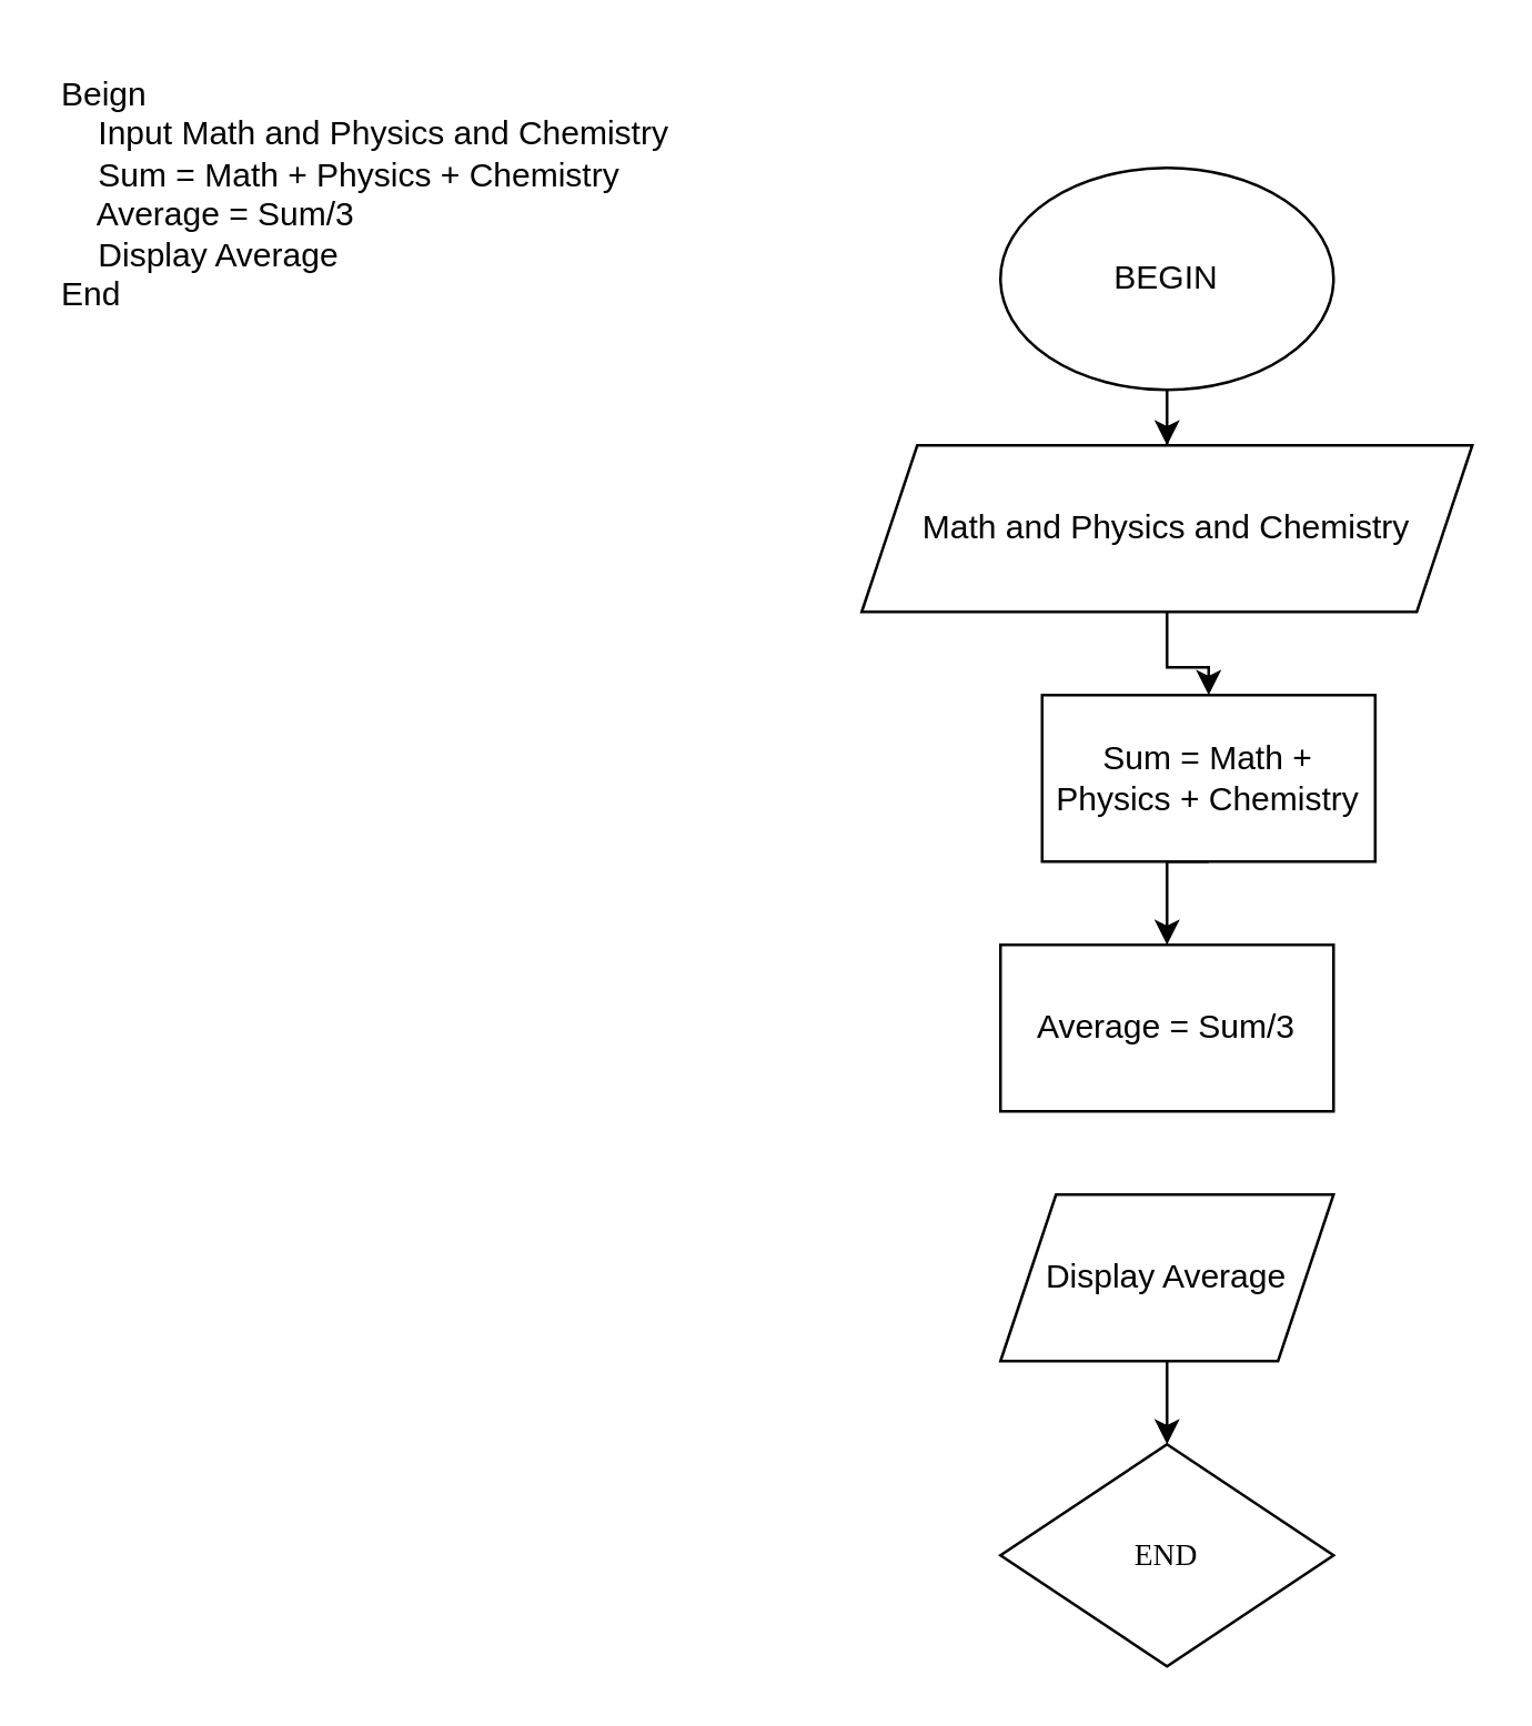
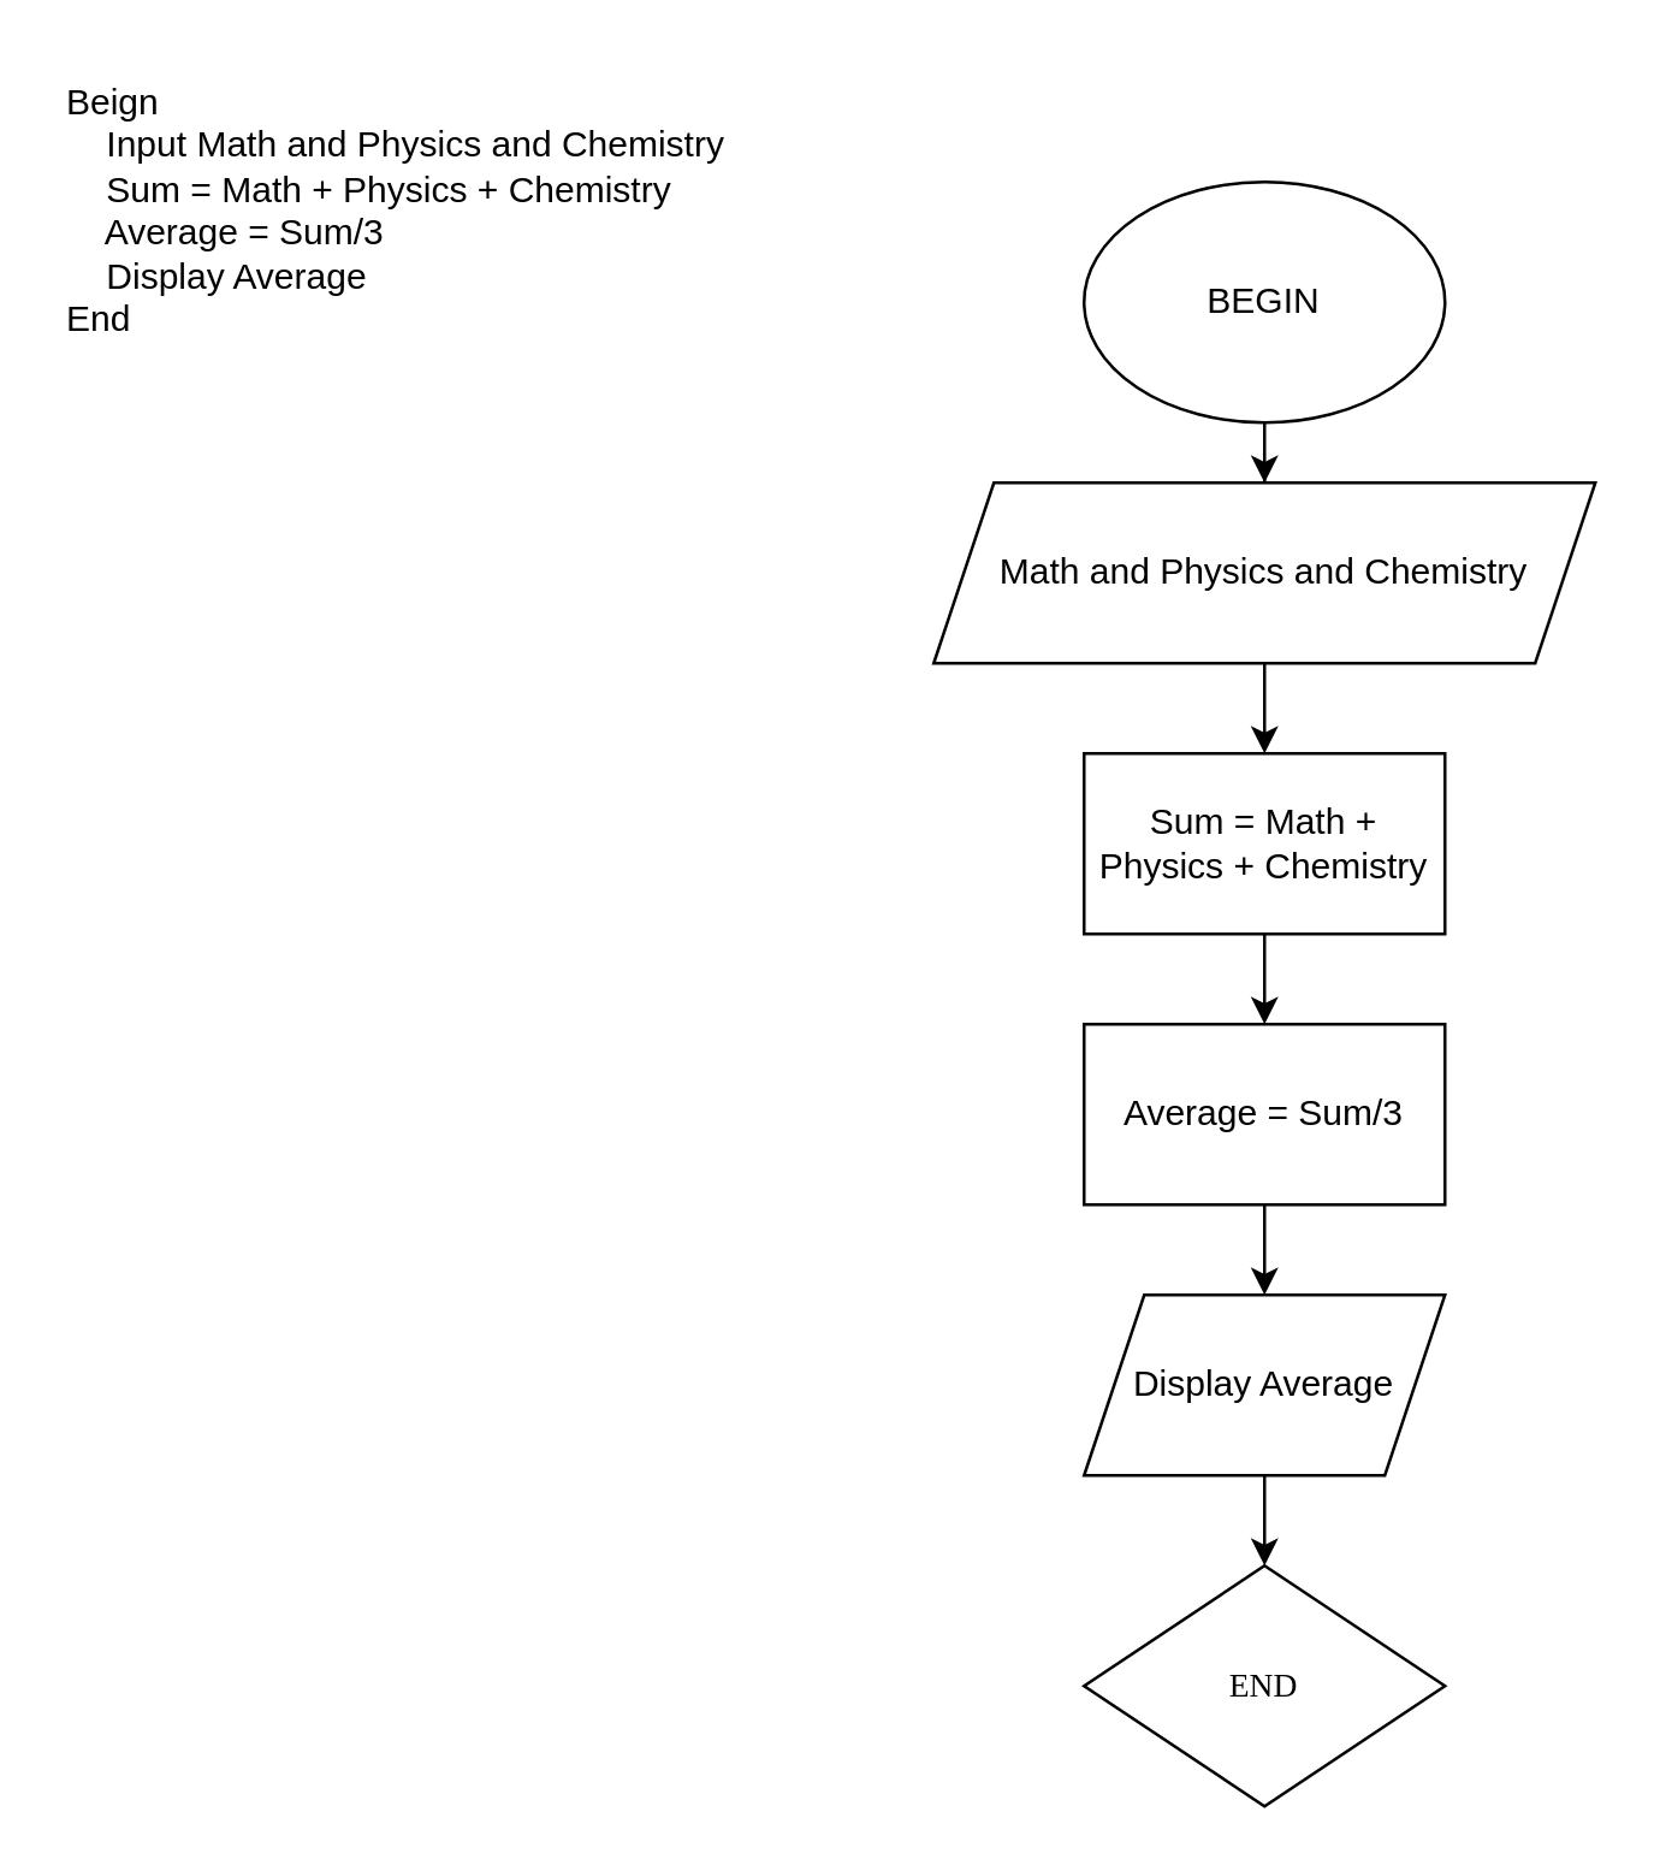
- <mxCell id="8" value="Sum =&amp;nbsp;&lt;span style=&quot;text-align: left;&quot;&gt;Math + Physics + Chemistry&lt;/span&gt;" style="rounded=0;whiteSpace=wrap;html=1;" vertex="1" parent="1"><mxGeometry x="375" y="250" width="120" height="60" as="geometry" /></mxCell>
+ <mxCell id="8" value="Sum =&amp;nbsp;&lt;span style=&quot;text-align: left;&quot;&gt;Math + Physics + Chemistry&lt;/span&gt;" style="rounded=0;whiteSpace=wrap;html=1;" vertex="1" parent="1"><mxGeometry x="360" y="250" width="120" height="60" as="geometry" /></mxCell>
+ <mxCell id="9" value="" style="edgeStyle=orthogonalEdgeStyle;rounded=0;orthogonalLoop=1;jettySize=auto;html=1;fontFamily=Times New Roman;fontSize=11;" edge="1" parent="1" source="10" target="12"><mxGeometry relative="1" as="geometry" /></mxCell>
